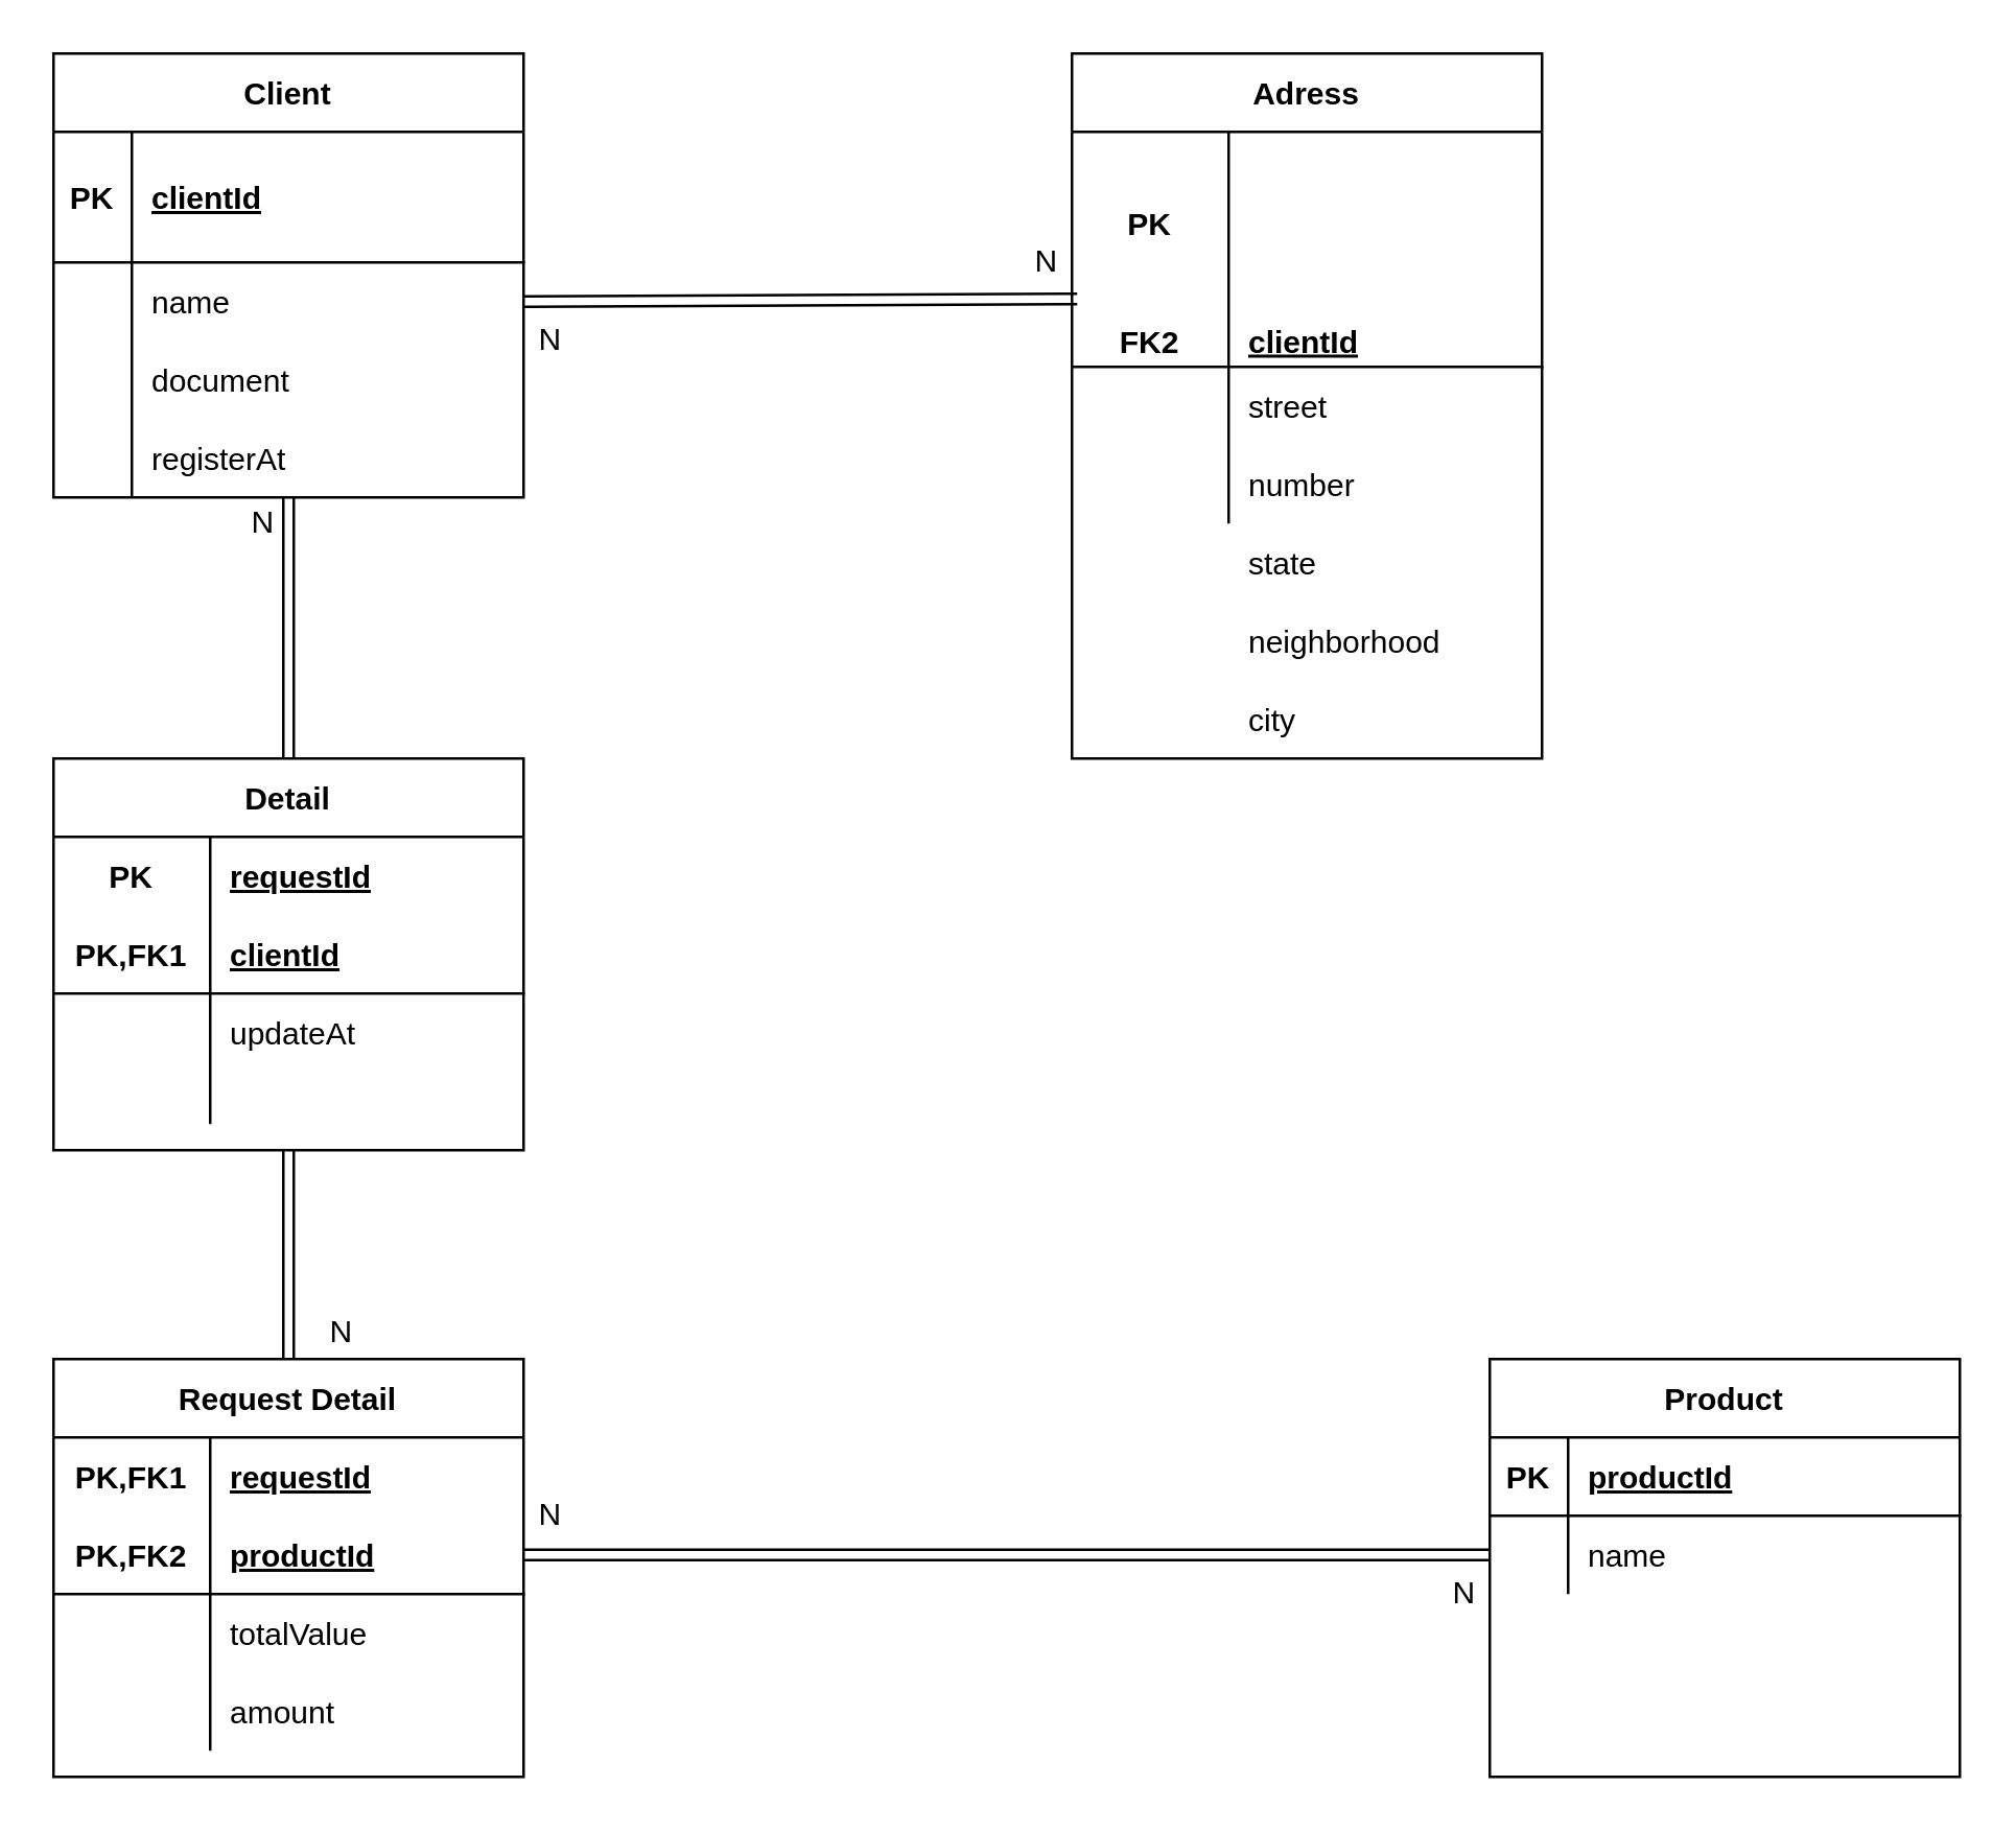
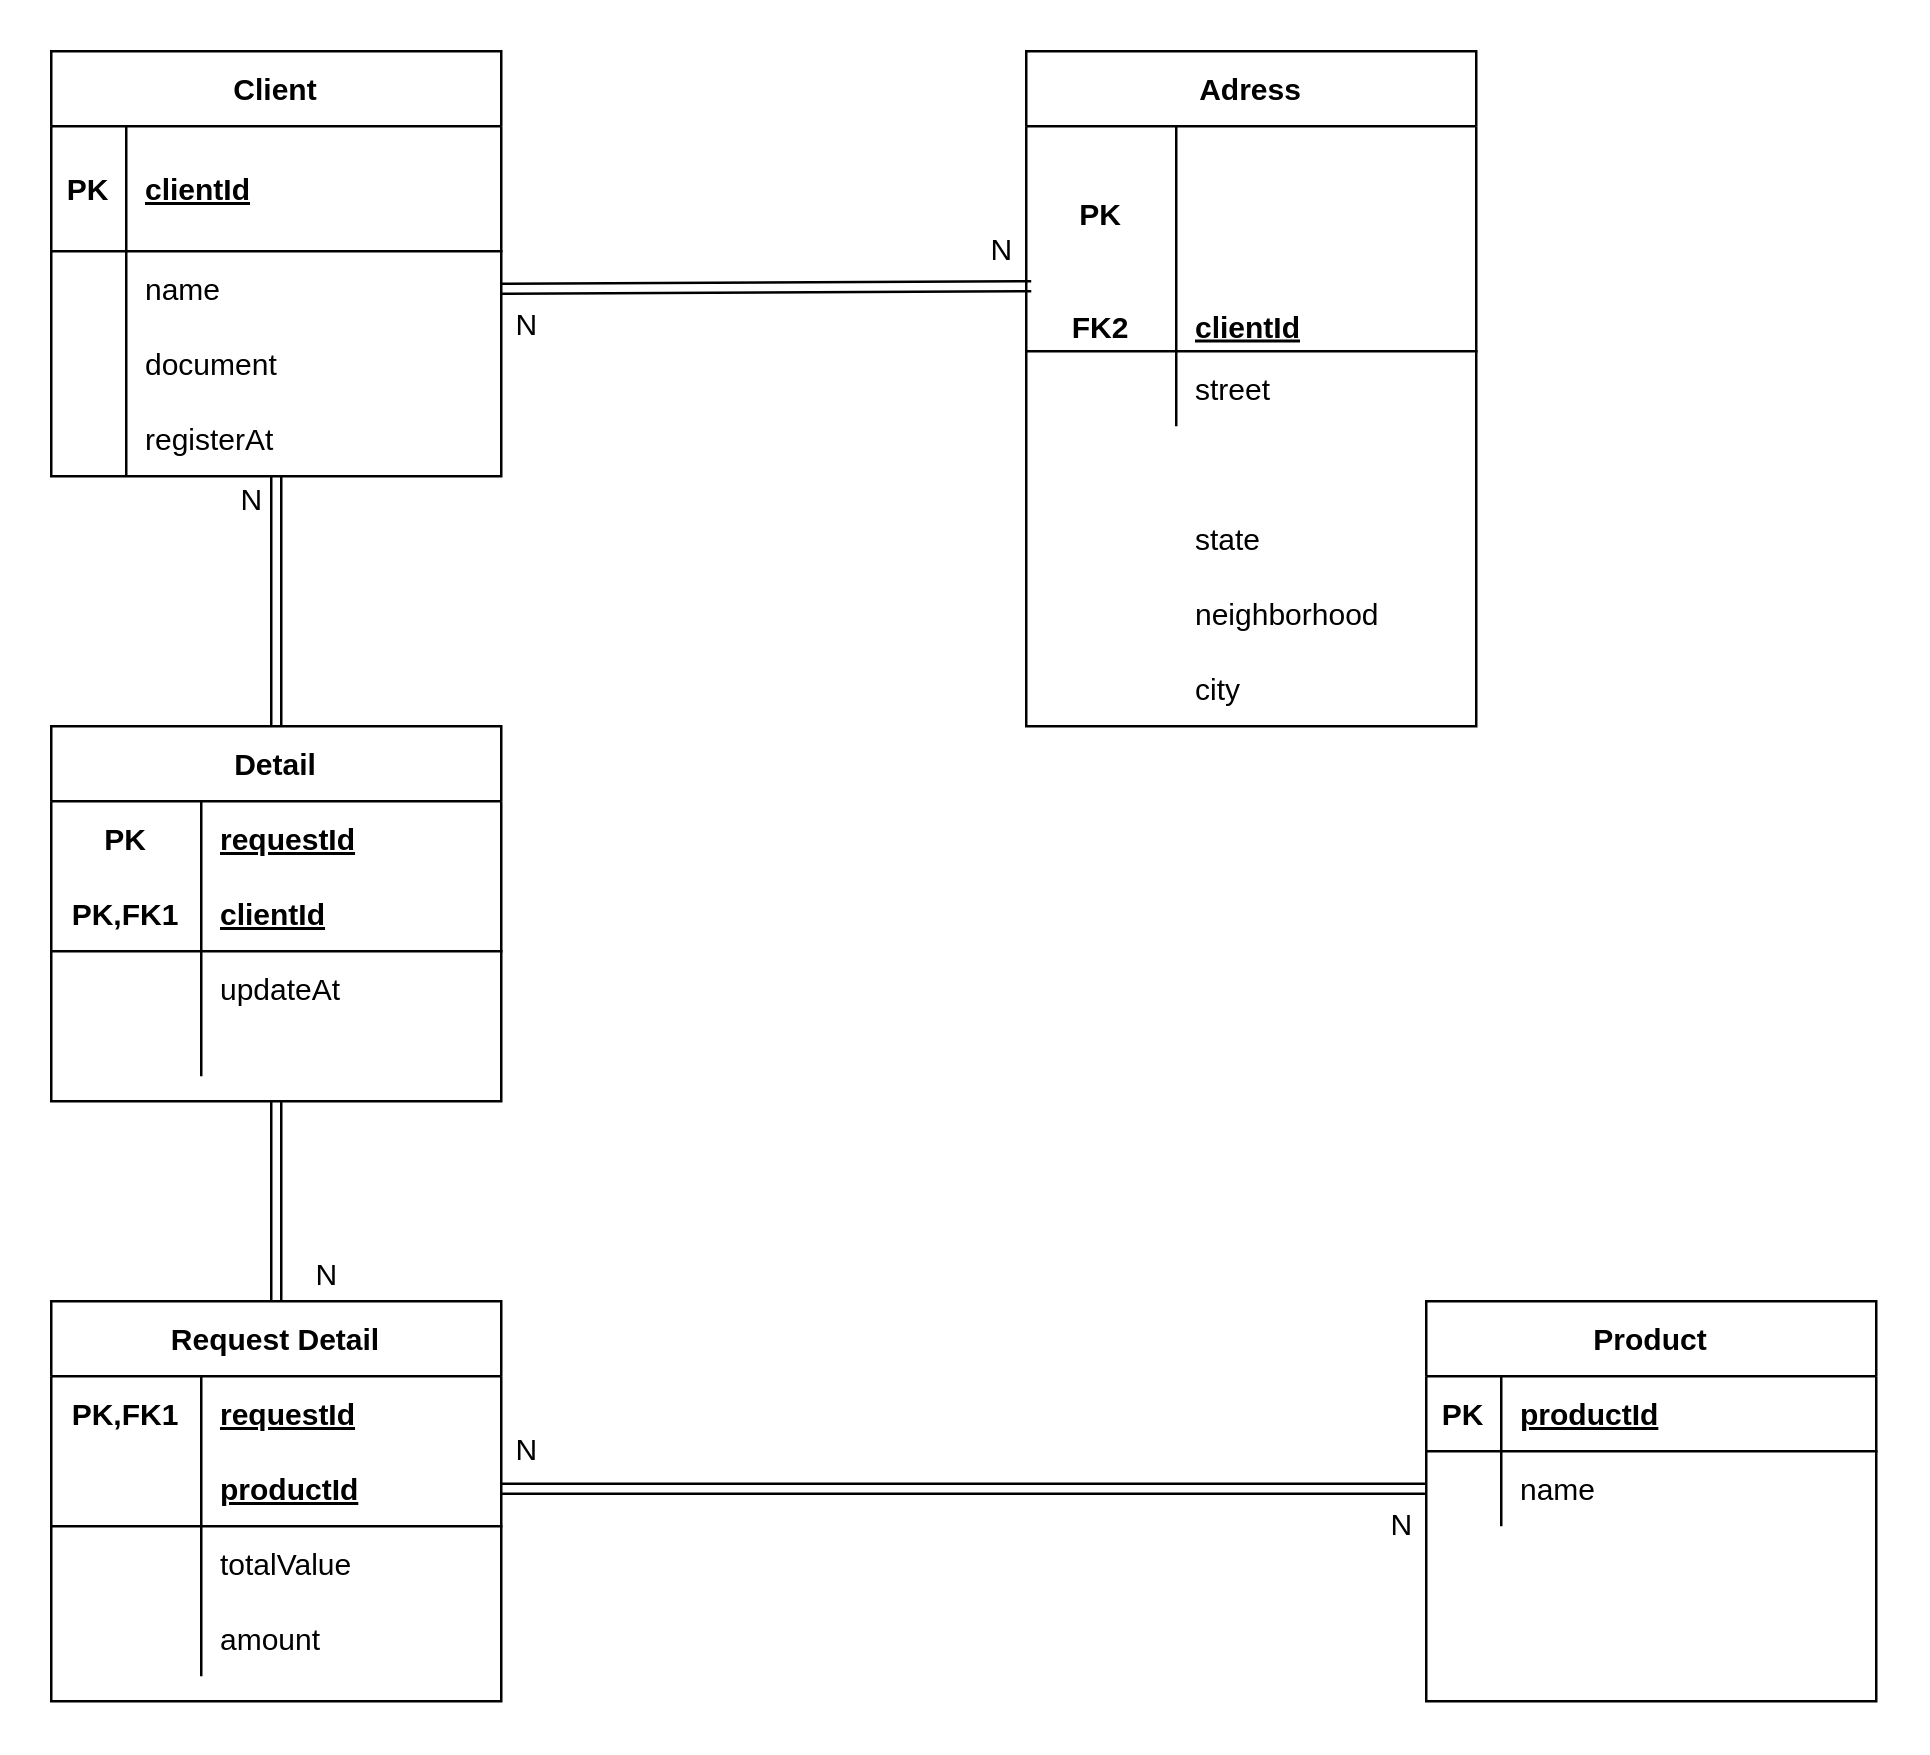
- <mxCell id="27" value="number" style="shape=partialRectangle;connectable=0;fillColor=none;top=0;left=0;bottom=0;right=0;align=left;spacingLeft=6;overflow=hidden;" parent="25" vertex="1"><mxGeometry x="60" width="120" height="30" as="geometry" /></mxCell>
- <mxCell id="50" value="PK,FK2" style="shape=partialRectangle;connectable=0;fillColor=none;top=0;left=0;bottom=0;right=0;fontStyle=1;overflow=hidden;" parent="49" vertex="1"><mxGeometry width="60" height="30" as="geometry" /></mxCell>
